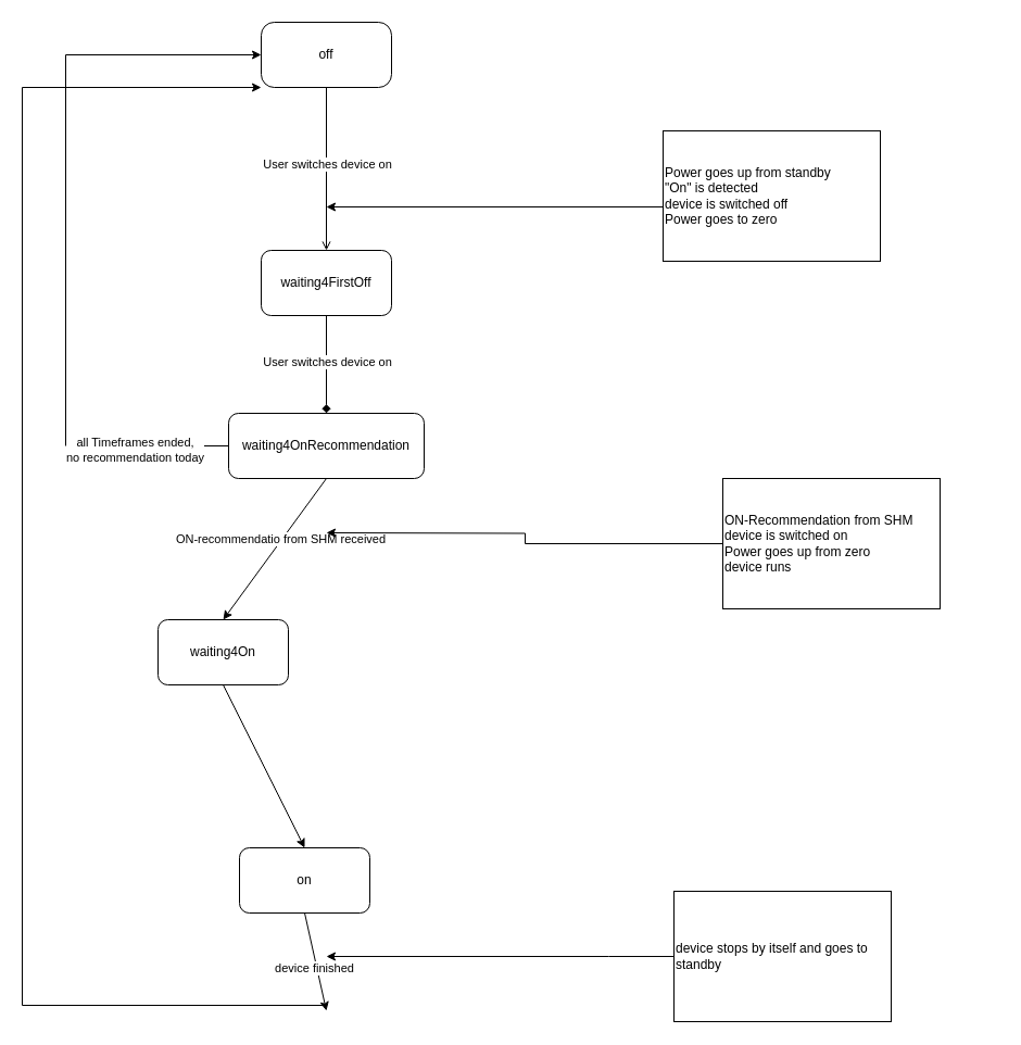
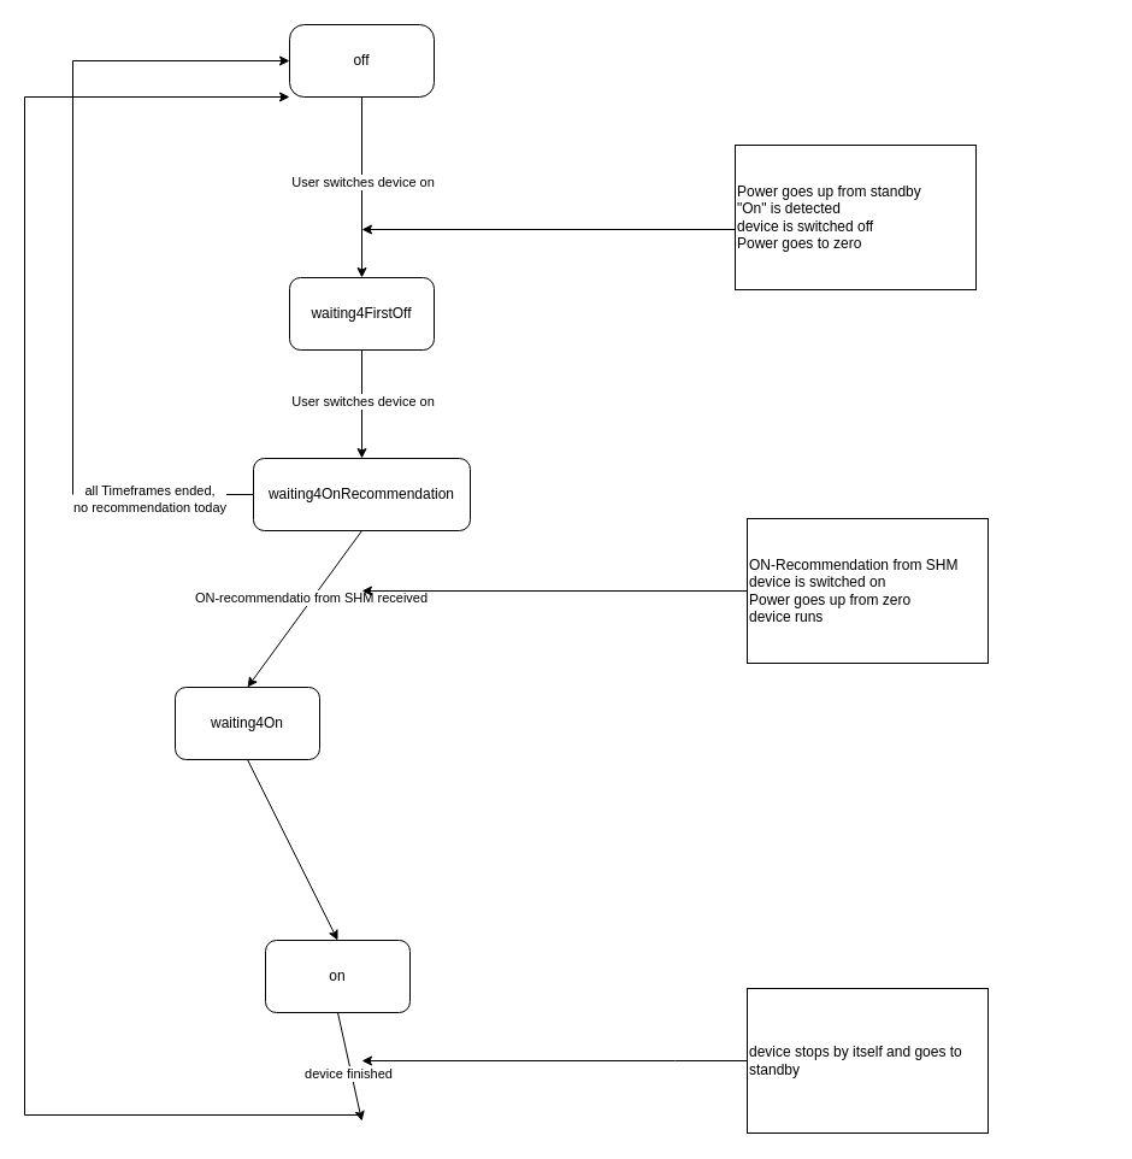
- <mxCell id="21" style="edgeStyle=orthogonalEdgeStyle;rounded=0;orthogonalLoop=1;jettySize=auto;html=1;exitX=0.5;exitY=1;exitDx=0;exitDy=0;entryX=0.5;entryY=0;entryDx=0;entryDy=0;endArrow=open;" parent="1" source="20" target="39" edge="1"><mxGeometry relative="1" as="geometry"><mxPoint x="300" y="200" as="sourcePoint" /></mxGeometry></mxCell>
+ <mxCell id="21" style="edgeStyle=orthogonalEdgeStyle;rounded=0;orthogonalLoop=1;jettySize=auto;html=1;exitX=0.5;exitY=1;exitDx=0;exitDy=0;entryX=0.5;entryY=0;entryDx=0;entryDy=0;" parent="1" source="20" target="39" edge="1"><mxGeometry relative="1" as="geometry"><mxPoint x="300" y="200" as="sourcePoint" /></mxGeometry></mxCell>
- <mxCell id="40" style="edgeStyle=orthogonalEdgeStyle;rounded=0;orthogonalLoop=1;jettySize=auto;html=1;exitX=0.5;exitY=1;exitDx=0;exitDy=0;entryX=0.5;entryY=0;entryDx=0;entryDy=0;endArrow=diamond;" edge="1" parent="1" source="39" target="23"><mxGeometry relative="1" as="geometry"><mxPoint x="450" y="320" as="sourcePoint" /><mxPoint x="450" y="470" as="targetPoint" /></mxGeometry></mxCell>
+ <mxCell id="40" style="edgeStyle=orthogonalEdgeStyle;rounded=0;orthogonalLoop=1;jettySize=auto;html=1;exitX=0.5;exitY=1;exitDx=0;exitDy=0;entryX=0.5;entryY=0;entryDx=0;entryDy=0;" edge="1" parent="1" source="39" target="23"><mxGeometry relative="1" as="geometry"><mxPoint x="450" y="320" as="sourcePoint" /><mxPoint x="450" y="470" as="targetPoint" /></mxGeometry></mxCell>
- <mxCell id="29" value="ON-Recommendation from SHM&lt;div&gt;device is switched on&lt;/div&gt;&lt;div&gt;Power goes up from zero&lt;/div&gt;&lt;div&gt;device runs&lt;/div&gt;" style="rounded=0;whiteSpace=wrap;html=1;align=left;" parent="1" vertex="1"><mxGeometry x="665" y="440" width="200" height="120" as="geometry" /></mxCell>
+ <mxCell id="29" value="ON-Recommendation from SHM&lt;div&gt;device is switched on&lt;/div&gt;&lt;div&gt;Power goes up from zero&lt;/div&gt;&lt;div&gt;device runs&lt;/div&gt;" style="rounded=0;whiteSpace=wrap;html=1;align=left;" parent="1" vertex="1"><mxGeometry x="620" y="430" width="200" height="120" as="geometry" /></mxCell>
